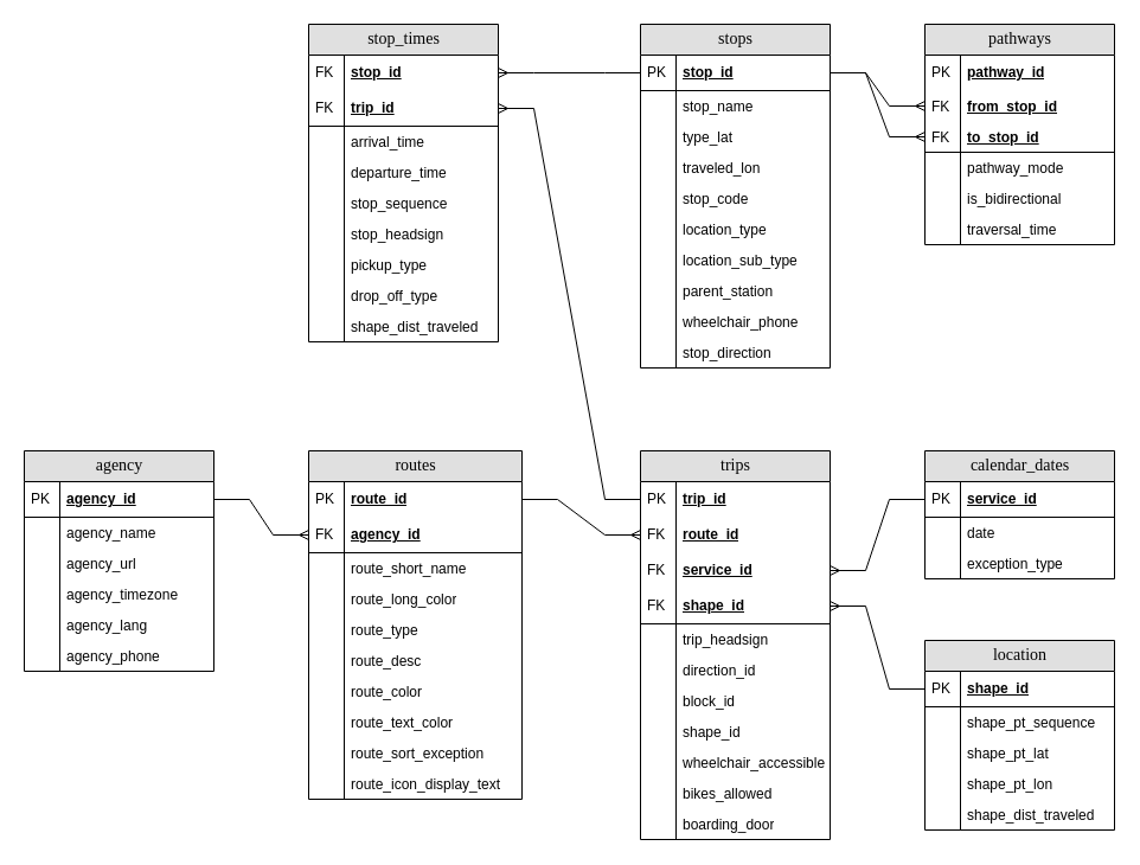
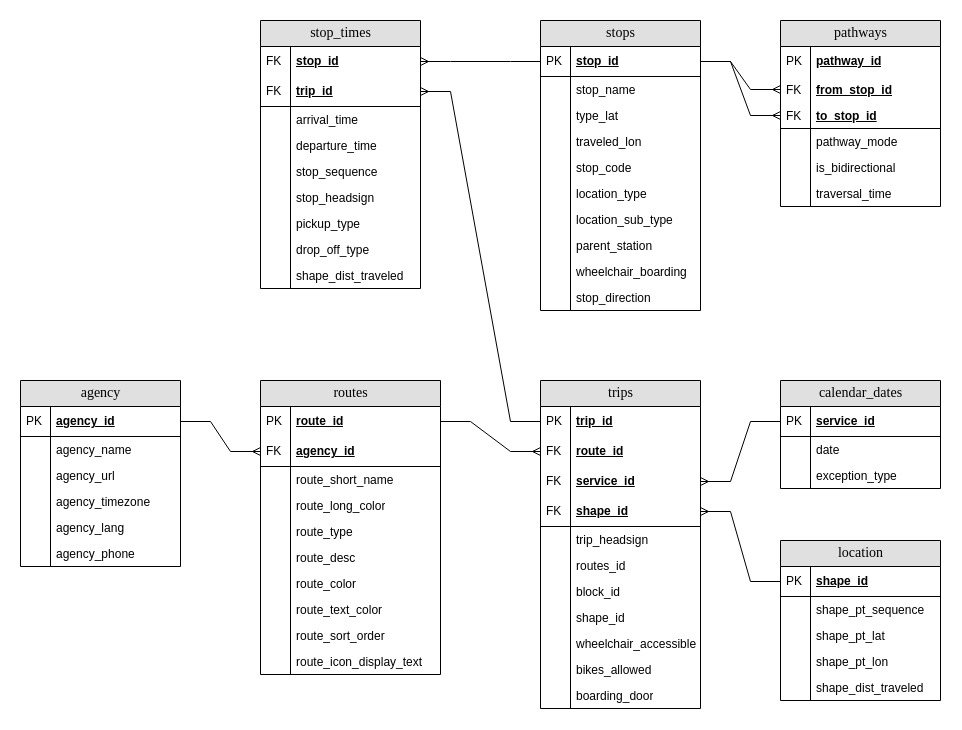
- <mxCell id="104" value="wheelchair_phone" style="shape=partialRectangle;top=0;left=0;right=0;bottom=0;html=1;align=left;verticalAlign=top;fillColor=none;spacingLeft=34;spacingRight=4;whiteSpace=wrap;overflow=hidden;rotatable=0;points=[[0,0.5],[1,0.5]];portConstraint=eastwest;dropTarget=0;" vertex="1" parent="87"><mxGeometry y="238" width="160" height="26" as="geometry" /></mxCell>
+ <mxCell id="104" value="wheelchair_boarding" style="shape=partialRectangle;top=0;left=0;right=0;bottom=0;html=1;align=left;verticalAlign=top;fillColor=none;spacingLeft=34;spacingRight=4;whiteSpace=wrap;overflow=hidden;rotatable=0;points=[[0,0.5],[1,0.5]];portConstraint=eastwest;dropTarget=0;" vertex="1" parent="87"><mxGeometry y="238" width="160" height="26" as="geometry" /></mxCell>
- <mxCell id="119" value="direction_id" style="shape=partialRectangle;top=0;left=0;right=0;bottom=0;html=1;align=left;verticalAlign=top;fillColor=none;spacingLeft=34;spacingRight=4;whiteSpace=wrap;overflow=hidden;rotatable=0;points=[[0,0.5],[1,0.5]];portConstraint=eastwest;dropTarget=0;" vertex="1" parent="108"><mxGeometry y="172" width="160" height="26" as="geometry" /></mxCell>
+ <mxCell id="119" value="routes_id" style="shape=partialRectangle;top=0;left=0;right=0;bottom=0;html=1;align=left;verticalAlign=top;fillColor=none;spacingLeft=34;spacingRight=4;whiteSpace=wrap;overflow=hidden;rotatable=0;points=[[0,0.5],[1,0.5]];portConstraint=eastwest;dropTarget=0;" vertex="1" parent="108"><mxGeometry y="172" width="160" height="26" as="geometry" /></mxCell>
- <mxCell id="52" value="route_sort_exception" style="shape=partialRectangle;top=0;left=0;right=0;bottom=0;html=1;align=left;verticalAlign=top;fillColor=none;spacingLeft=34;spacingRight=4;whiteSpace=wrap;overflow=hidden;rotatable=0;points=[[0,0.5],[1,0.5]];portConstraint=eastwest;dropTarget=0;" vertex="1" parent="35"><mxGeometry y="242" width="180" height="26" as="geometry" /></mxCell>
+ <mxCell id="52" value="route_sort_order" style="shape=partialRectangle;top=0;left=0;right=0;bottom=0;html=1;align=left;verticalAlign=top;fillColor=none;spacingLeft=34;spacingRight=4;whiteSpace=wrap;overflow=hidden;rotatable=0;points=[[0,0.5],[1,0.5]];portConstraint=eastwest;dropTarget=0;" vertex="1" parent="35"><mxGeometry y="242" width="180" height="26" as="geometry" /></mxCell>
